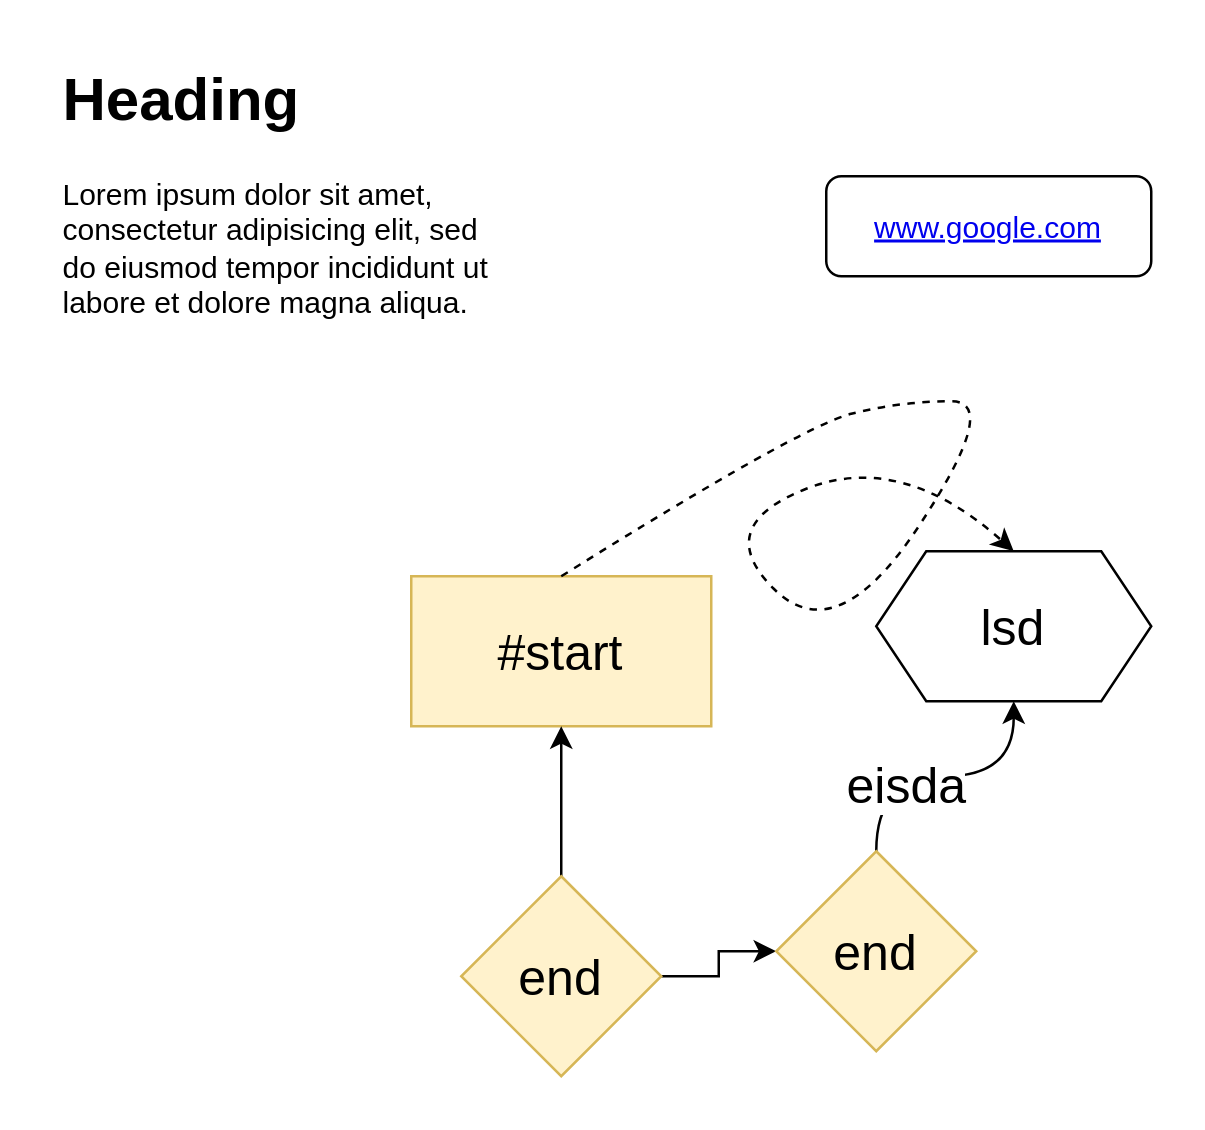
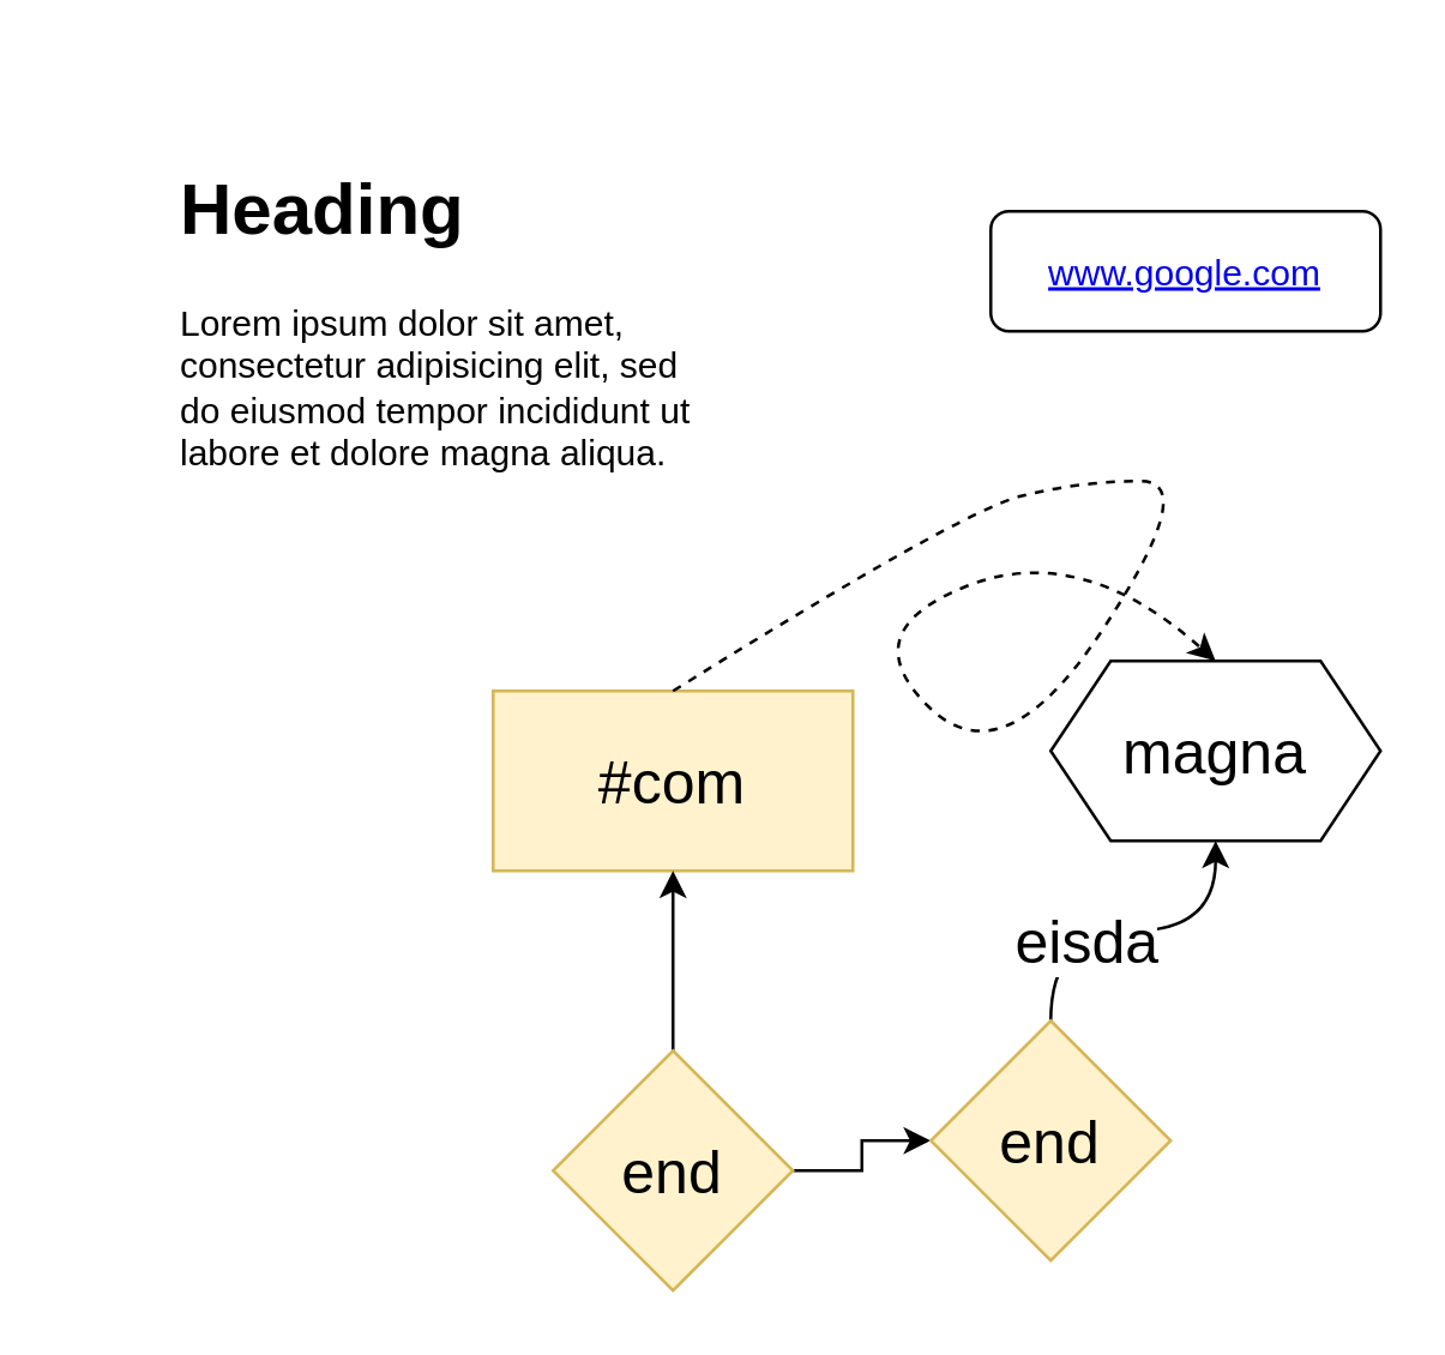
- <mxCell id="2" value="&lt;h1&gt;Heading&lt;/h1&gt;&lt;p&gt;Lorem ipsum dolor sit amet, consectetur adipisicing elit, sed do eiusmod tempor incididunt ut labore et dolore magna aliqua.&lt;/p&gt;" style="text;html=1;strokeColor=none;fillColor=none;spacing=5;spacingTop=-20;whiteSpace=wrap;overflow=hidden;rounded=0;" vertex="1" parent="1"><mxGeometry x="20" y="20" width="190" height="120" as="geometry" /></mxCell>
+ <mxCell id="2" value="&lt;h1&gt;Heading&lt;/h1&gt;&lt;p&gt;Lorem ipsum dolor sit amet, consectetur adipisicing elit, sed do eiusmod tempor incididunt ut labore et dolore magna aliqua.&lt;/p&gt;" style="text;html=1;strokeColor=none;fillColor=none;spacing=5;spacingTop=-20;whiteSpace=wrap;overflow=hidden;rounded=0;" vertex="1" parent="1"><mxGeometry x="55" y="50" width="190" height="120" as="geometry" /></mxCell>
- <mxCell id="10" value="lsd" style="shape=hexagon;perimeter=hexagonPerimeter2;whiteSpace=wrap;html=1;fixedSize=1;fontFamily=Helvetica;fontSize=20;" vertex="1" parent="1"><mxGeometry x="350" y="220" width="110" height="60" as="geometry" /></mxCell>
+ <mxCell id="10" value="magna" style="shape=hexagon;perimeter=hexagonPerimeter2;whiteSpace=wrap;html=1;fixedSize=1;fontFamily=Helvetica;fontSize=20;" vertex="1" parent="1"><mxGeometry x="350" y="220" width="110" height="60" as="geometry" /></mxCell>
- <mxCell id="3" value="#start" style="rounded=0;whiteSpace=wrap;html=1;fillColor=#fff2cc;strokeColor=#d6b656;fontFamily=Helvetica;fontSize=20;" vertex="1" parent="1"><mxGeometry x="164" y="230" width="120" height="60" as="geometry" /></mxCell>
+ <mxCell id="3" value="#com" style="rounded=0;whiteSpace=wrap;html=1;fillColor=#fff2cc;strokeColor=#d6b656;fontFamily=Helvetica;fontSize=20;" vertex="1" parent="1"><mxGeometry x="164" y="230" width="120" height="60" as="geometry" /></mxCell>
